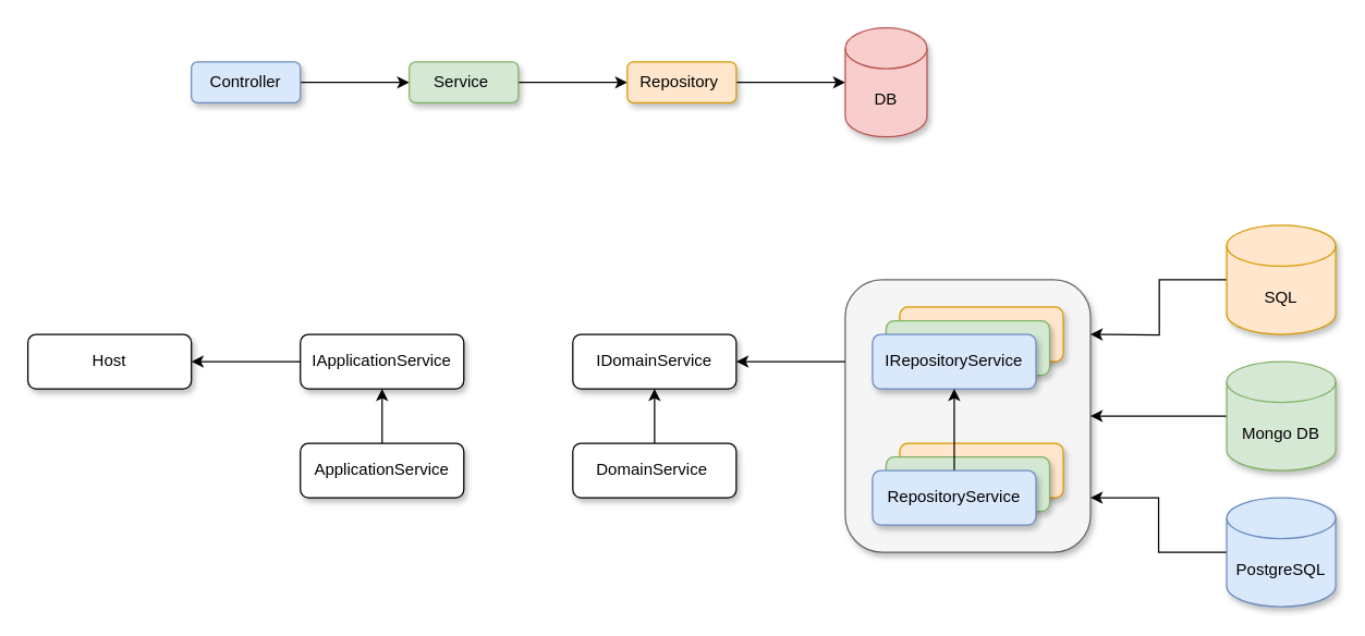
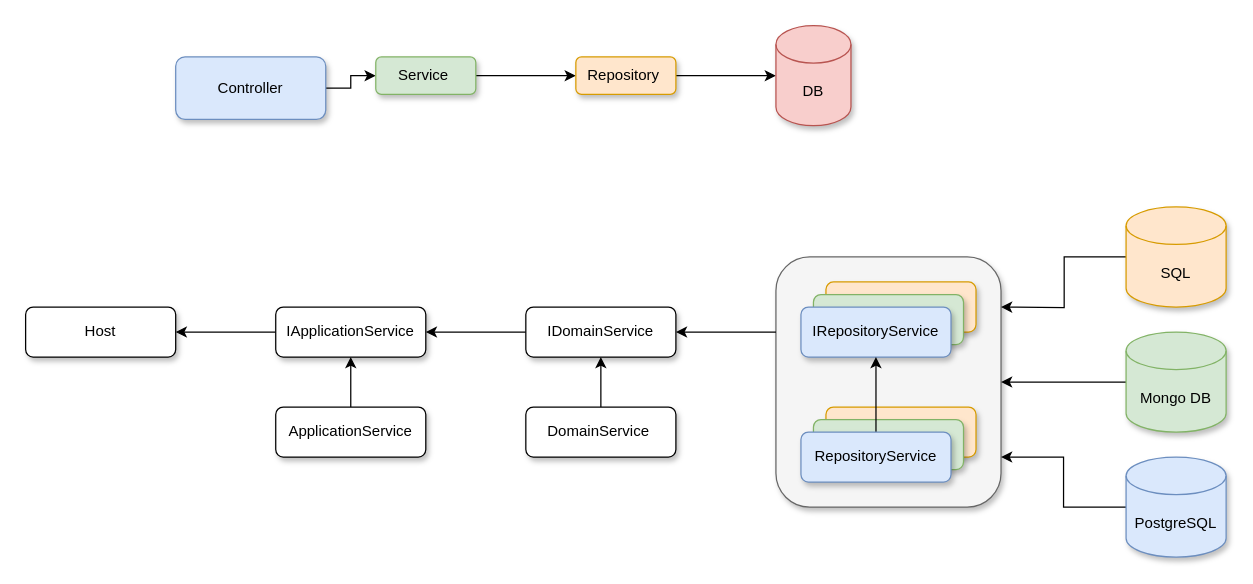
- <mxCell id="4" value="Controller" style="rounded=1;whiteSpace=wrap;html=1;shadow=1;fillColor=#dae8fc;strokeColor=#6c8ebf;" vertex="1" parent="1"><mxGeometry x="140" y="45" width="80" height="30" as="geometry" /></mxCell>
+ <mxCell id="4" value="Controller" style="rounded=1;whiteSpace=wrap;html=1;shadow=1;fillColor=#dae8fc;strokeColor=#6c8ebf;" vertex="1" parent="1"><mxGeometry x="140" y="45" width="120" height="50" as="geometry" /></mxCell>
+ <mxCell id="19" style="edgeStyle=orthogonalEdgeStyle;rounded=0;orthogonalLoop=1;jettySize=auto;html=1;entryX=1;entryY=0.5;entryDx=0;entryDy=0;" edge="1" parent="1" source="20" target="18"><mxGeometry relative="1" as="geometry" /></mxCell>
